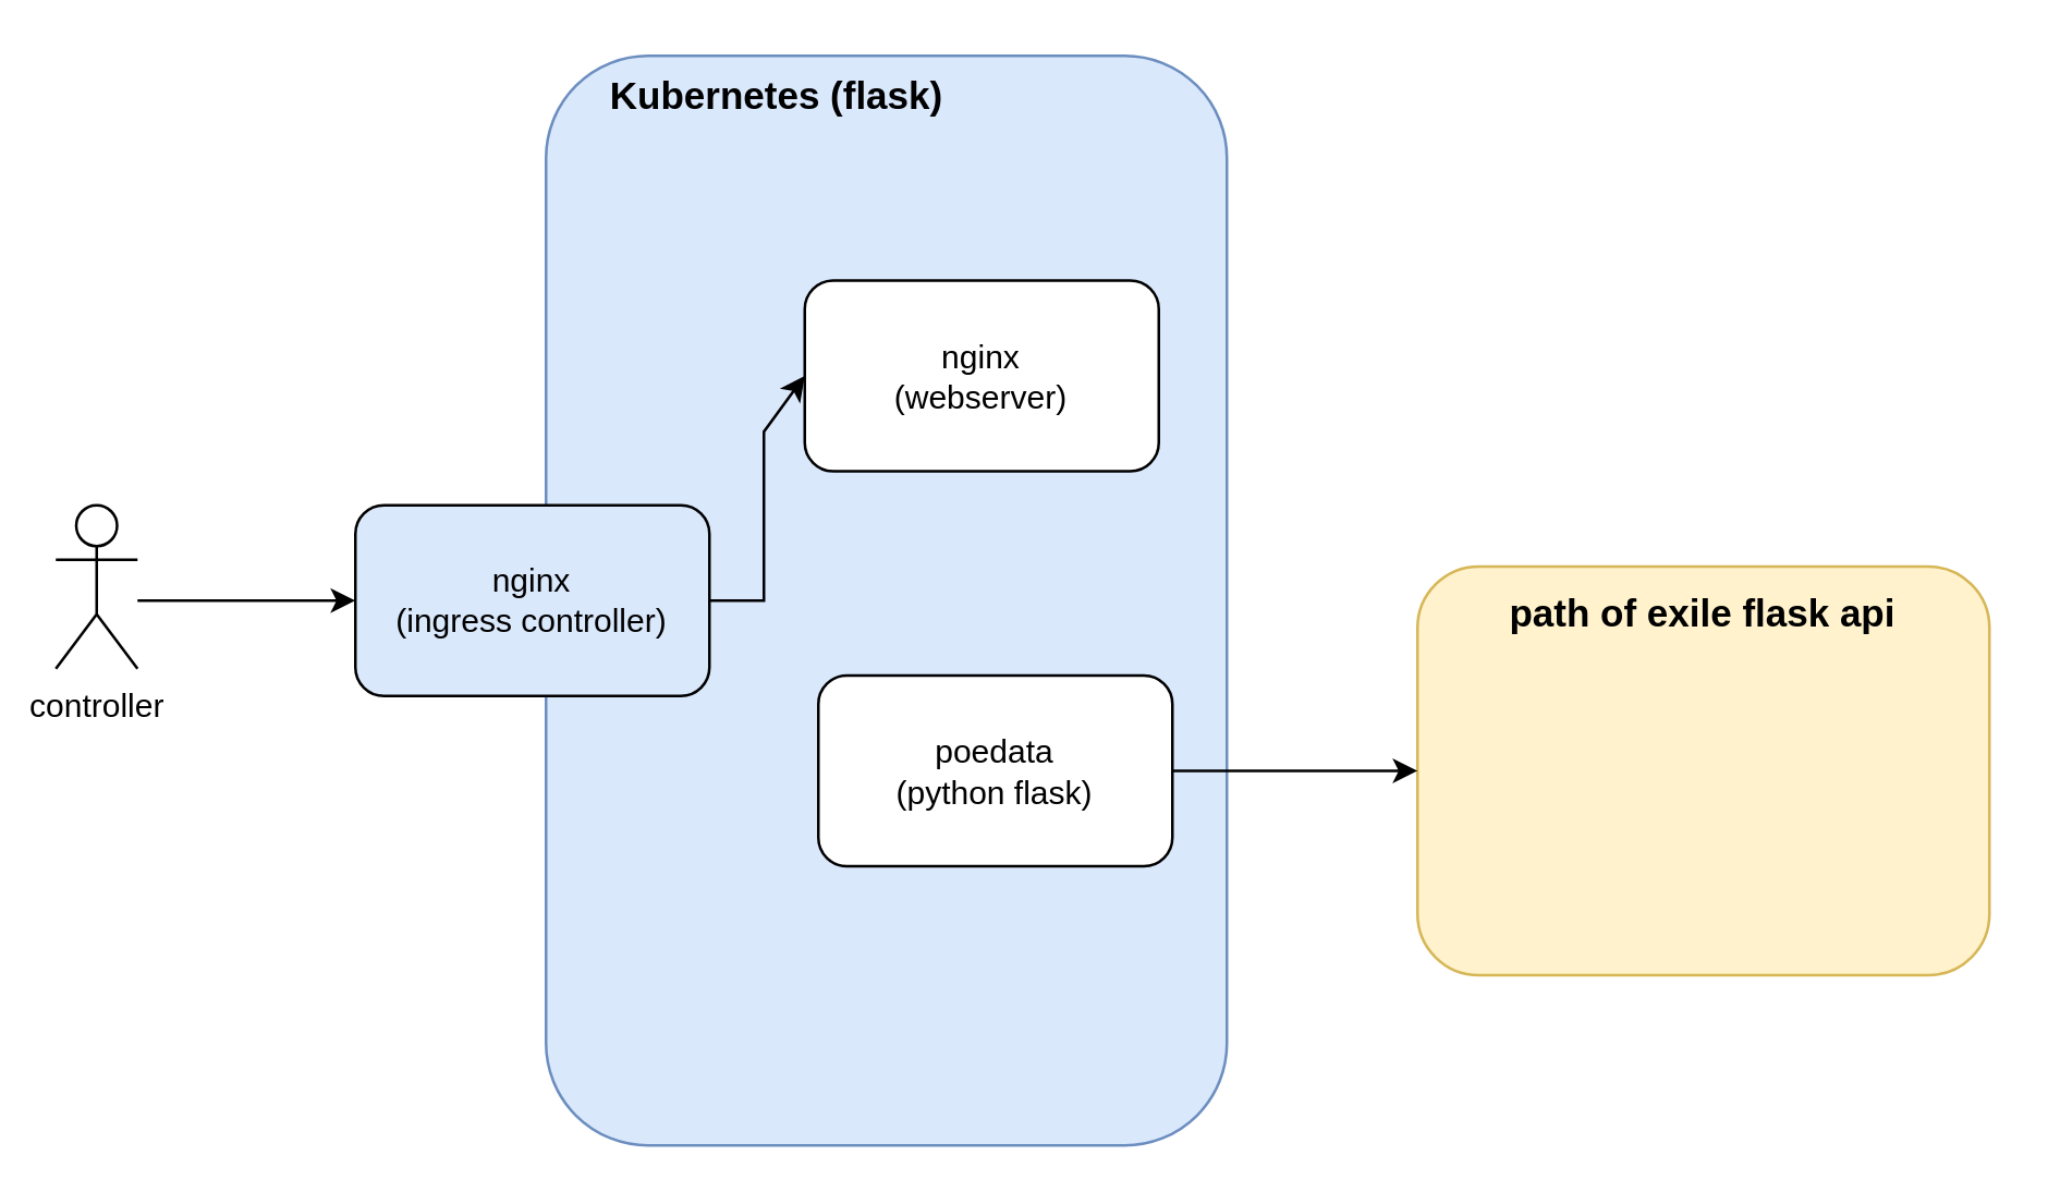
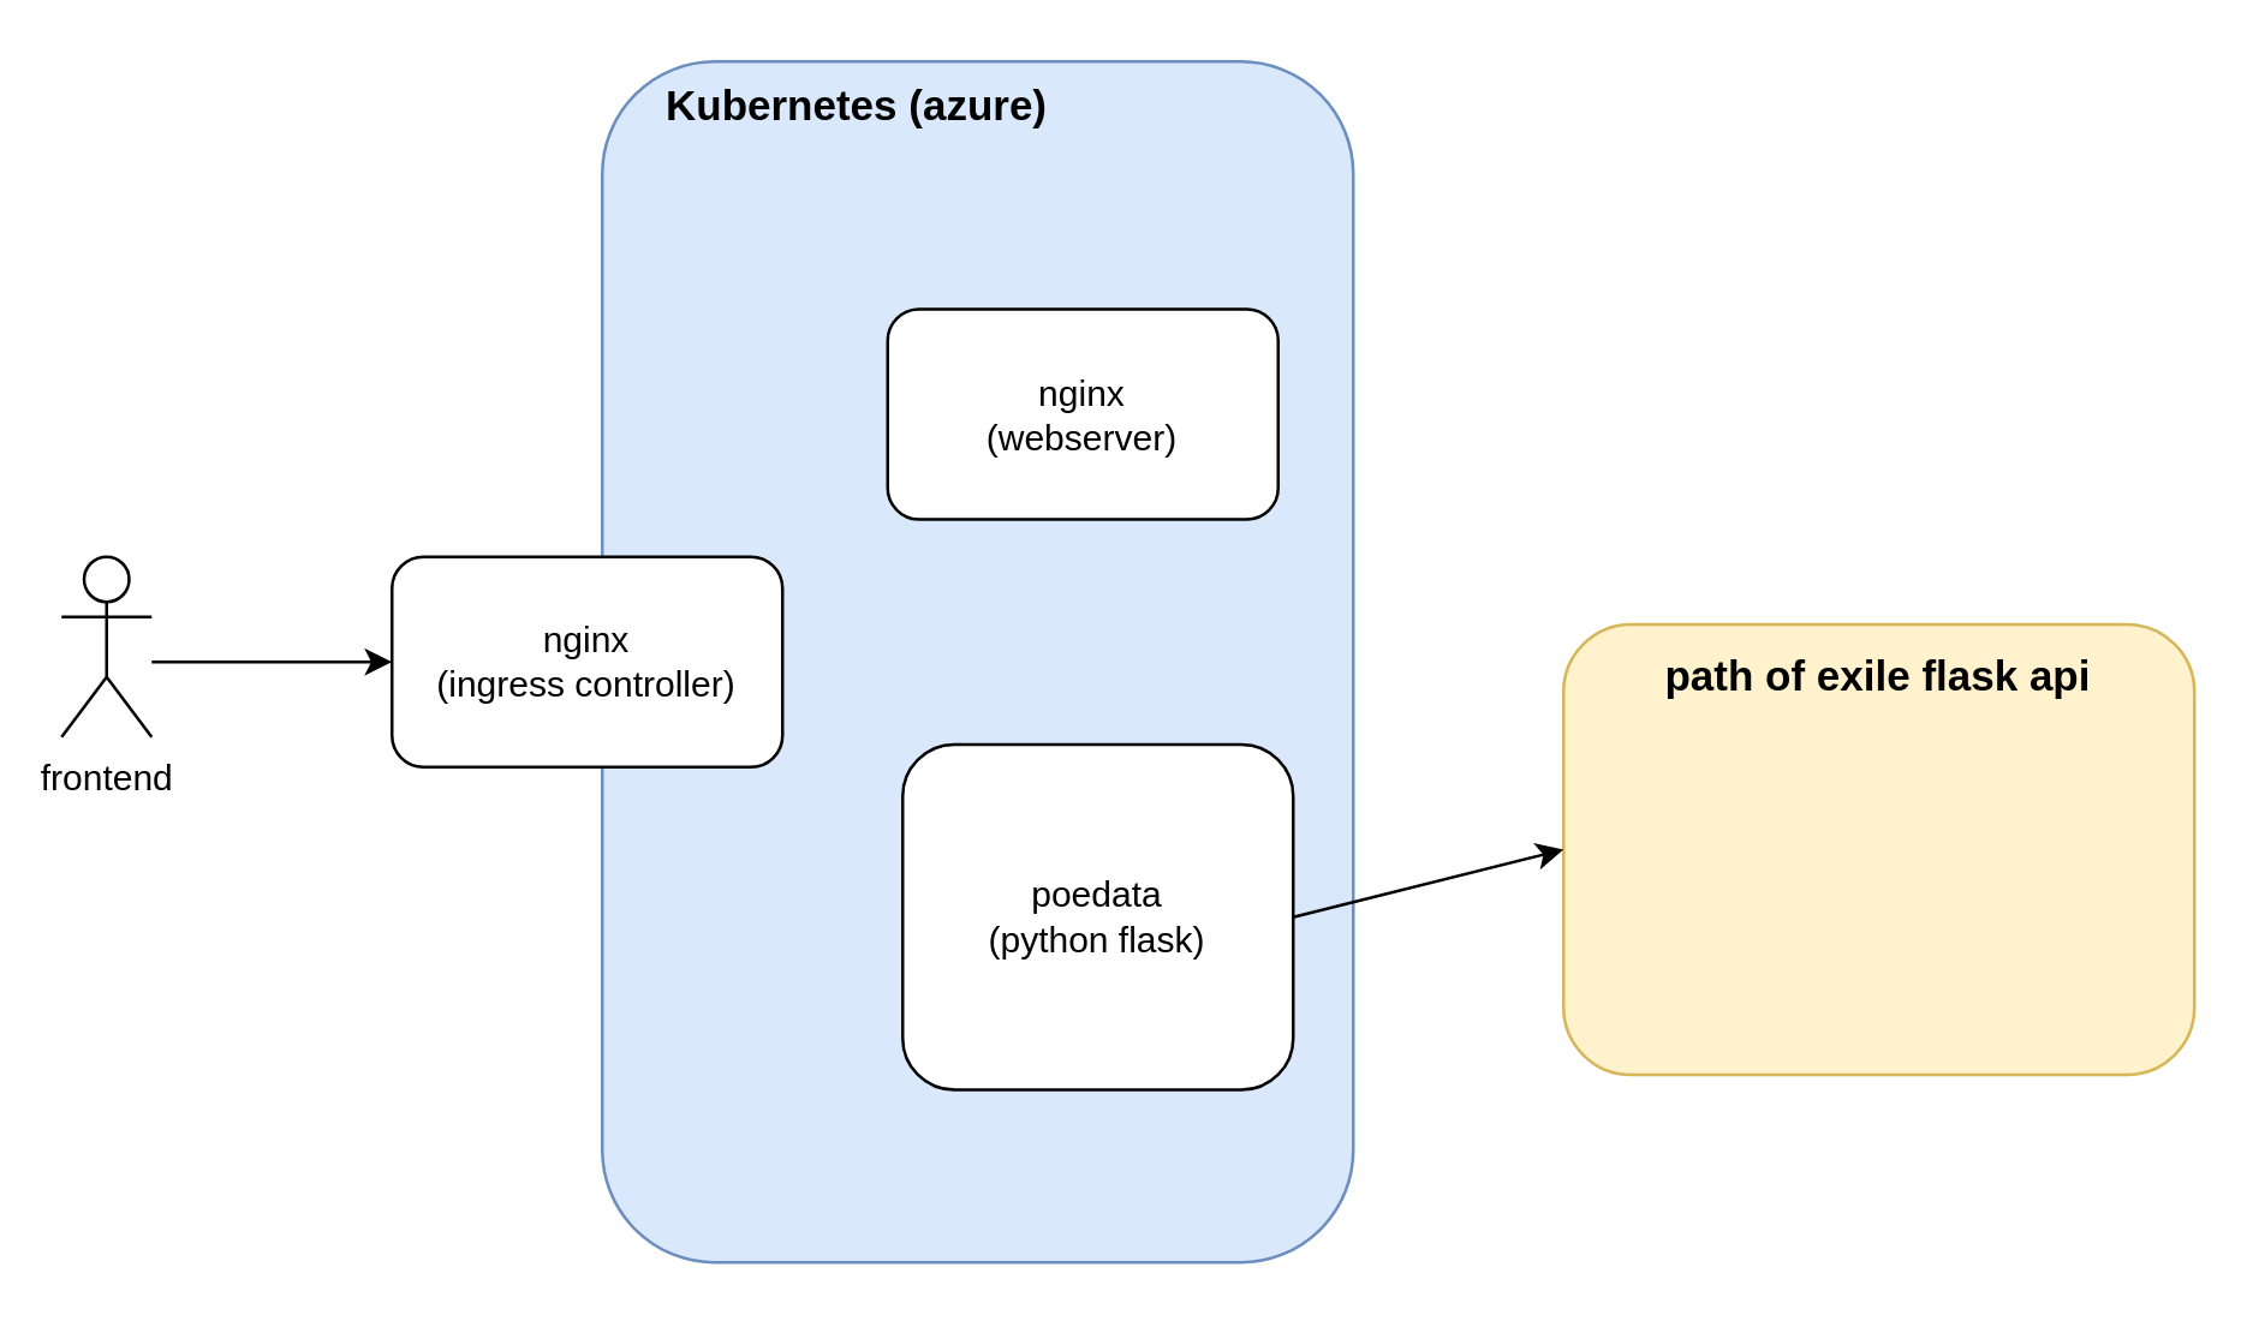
- <mxCell id="3" value="&lt;b&gt;&lt;font style=&quot;font-size: 14px;&quot;&gt;Kubernetes (flask)&lt;/font&gt;&lt;/b&gt;" style="text;html=1;align=center;verticalAlign=middle;whiteSpace=wrap;rounded=0;" parent="1" vertex="1"><mxGeometry x="220" y="20" width="130" height="30" as="geometry" /></mxCell>
+ <mxCell id="3" value="&lt;b&gt;&lt;font style=&quot;font-size: 14px;&quot;&gt;Kubernetes (azure)&lt;/font&gt;&lt;/b&gt;" style="text;html=1;align=center;verticalAlign=middle;whiteSpace=wrap;rounded=0;" parent="1" vertex="1"><mxGeometry x="220" y="20" width="130" height="30" as="geometry" /></mxCell>
- <mxCell id="12" value="" style="endArrow=classic;html=1;rounded=0;entryX=0;entryY=0.5;entryDx=0;entryDy=0;exitX=1;exitY=0.5;exitDx=0;exitDy=0;" edge="1" parent="1" source="11" target="5"><mxGeometry width="50" height="50" relative="1" as="geometry"><mxPoint x="270" y="230" as="sourcePoint" /><mxPoint x="310" y="293" as="targetPoint" /><Array as="points"><mxPoint x="280" y="220" /><mxPoint x="280" y="158" /></Array></mxGeometry></mxCell>
- <mxCell id="11" value="&lt;div&gt;nginx&lt;/div&gt;&lt;div&gt;(ingress controller)&lt;/div&gt;" style="rounded=1;whiteSpace=wrap;html=1;fillColor=#dae8fc;" vertex="1" parent="1"><mxGeometry x="130" y="185" width="130" height="70" as="geometry" /></mxCell>
+ <mxCell id="11" value="&lt;div&gt;nginx&lt;/div&gt;&lt;div&gt;(ingress controller)&lt;/div&gt;" style="rounded=1;whiteSpace=wrap;html=1;" vertex="1" parent="1"><mxGeometry x="130" y="185" width="130" height="70" as="geometry" /></mxCell>
- <mxCell id="4" value="controller" style="shape=umlActor;verticalLabelPosition=bottom;verticalAlign=top;html=1;outlineConnect=0;" parent="1" vertex="1"><mxGeometry x="20" y="185" width="30" height="60" as="geometry" /></mxCell>
+ <mxCell id="4" value="frontend" style="shape=umlActor;verticalLabelPosition=bottom;verticalAlign=top;html=1;outlineConnect=0;" parent="1" vertex="1"><mxGeometry x="20" y="185" width="30" height="60" as="geometry" /></mxCell>
- <mxCell id="6" value="&lt;div&gt;poedata&lt;/div&gt;&lt;div&gt;(python flask)&lt;br&gt;&lt;/div&gt;" style="rounded=1;whiteSpace=wrap;html=1;" parent="1" vertex="1"><mxGeometry x="300" y="247.5" width="130" height="70" as="geometry" /></mxCell>
+ <mxCell id="6" value="&lt;div&gt;poedata&lt;/div&gt;&lt;div&gt;(python flask)&lt;br&gt;&lt;/div&gt;" style="rounded=1;whiteSpace=wrap;html=1;" parent="1" vertex="1"><mxGeometry x="300" y="247.5" width="130" height="115" as="geometry" /></mxCell>
